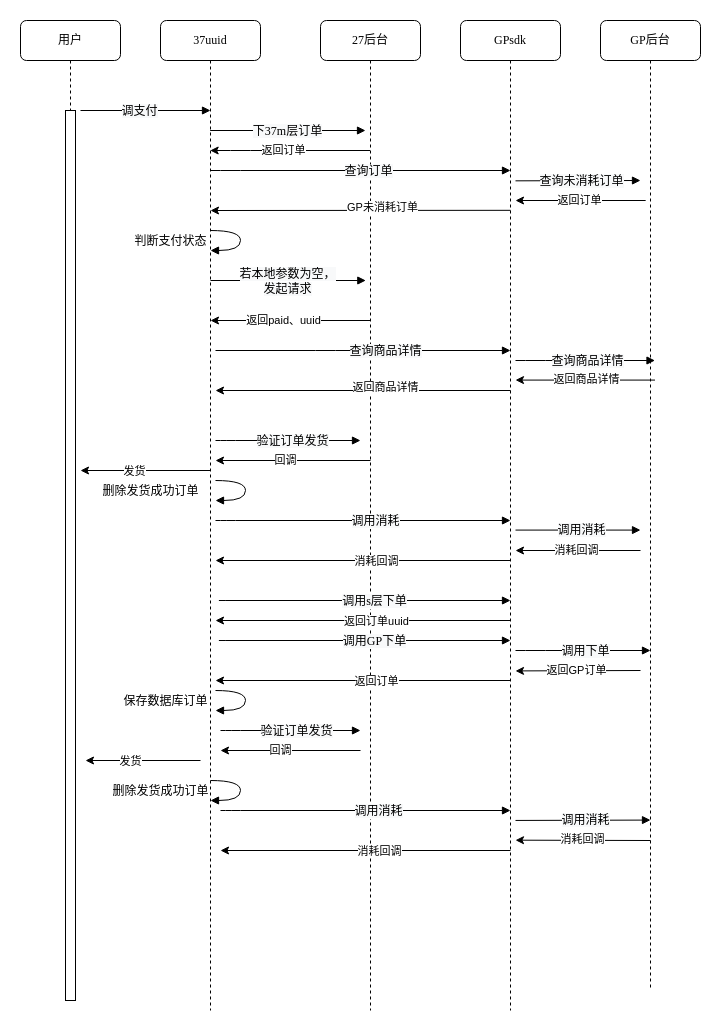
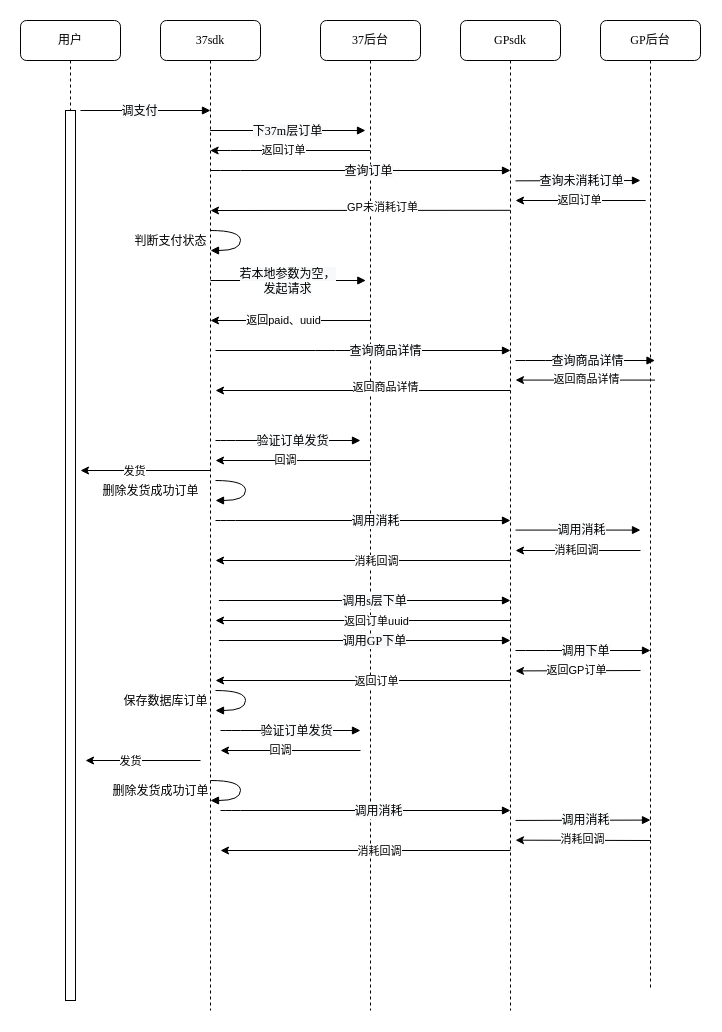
- <mxCell id="2" value="37uuid" style="shape=umlLifeline;perimeter=lifelinePerimeter;whiteSpace=wrap;html=1;container=1;collapsible=0;recursiveResize=0;outlineConnect=0;rounded=1;shadow=0;comic=0;labelBackgroundColor=none;strokeWidth=1;fontFamily=Verdana;fontSize=12;align=center;" parent="1" vertex="1"><mxGeometry x="160" y="20" width="100" height="990" as="geometry" /></mxCell>
+ <mxCell id="2" value="37sdk" style="shape=umlLifeline;perimeter=lifelinePerimeter;whiteSpace=wrap;html=1;container=1;collapsible=0;recursiveResize=0;outlineConnect=0;rounded=1;shadow=0;comic=0;labelBackgroundColor=none;strokeWidth=1;fontFamily=Verdana;fontSize=12;align=center;" parent="1" vertex="1"><mxGeometry x="160" y="20" width="100" height="990" as="geometry" /></mxCell>
- <mxCell id="3" value="27后台" style="shape=umlLifeline;perimeter=lifelinePerimeter;whiteSpace=wrap;html=1;container=1;collapsible=0;recursiveResize=0;outlineConnect=0;rounded=1;shadow=0;comic=0;labelBackgroundColor=none;strokeWidth=1;fontFamily=Verdana;fontSize=12;align=center;" parent="1" vertex="1"><mxGeometry x="320" y="20" width="100" height="990" as="geometry" /></mxCell>
+ <mxCell id="3" value="37后台" style="shape=umlLifeline;perimeter=lifelinePerimeter;whiteSpace=wrap;html=1;container=1;collapsible=0;recursiveResize=0;outlineConnect=0;rounded=1;shadow=0;comic=0;labelBackgroundColor=none;strokeWidth=1;fontFamily=Verdana;fontSize=12;align=center;" parent="1" vertex="1"><mxGeometry x="320" y="20" width="100" height="990" as="geometry" /></mxCell>
